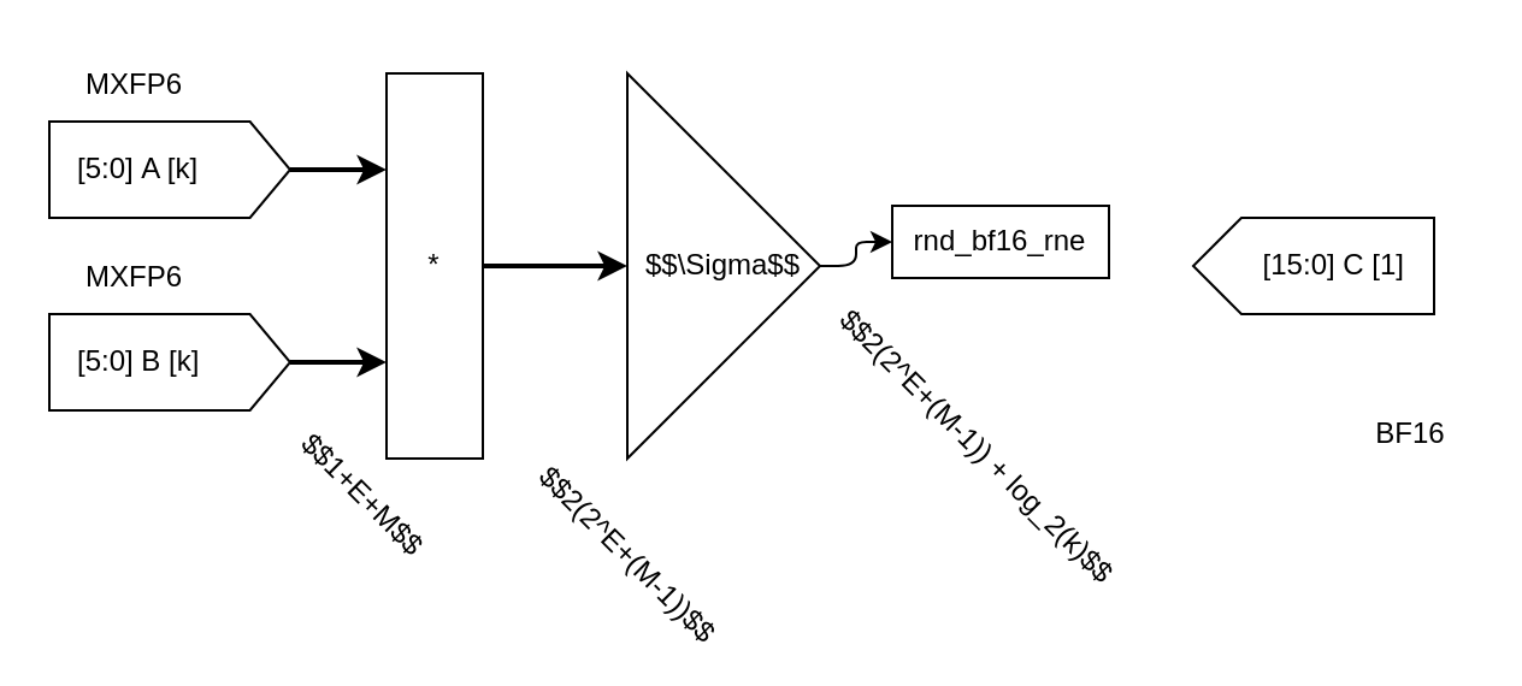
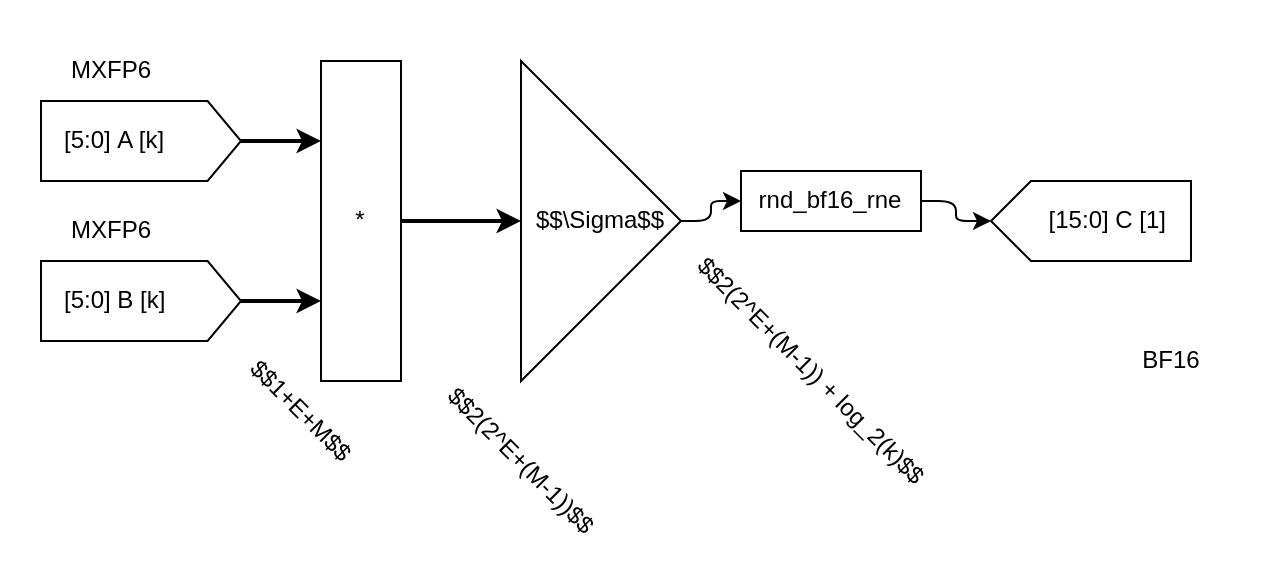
+ <mxCell id="14" style="edgeStyle=orthogonalEdgeStyle;html=1;entryX=0.5;entryY=1;entryDx=0;entryDy=0;" parent="1" source="15" target="13" edge="1"><mxGeometry relative="1" as="geometry" /></mxCell>
